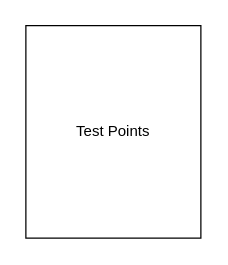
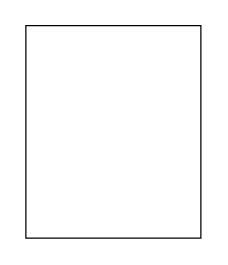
- <mxCell id="3" value="Test Points" style="text;html=1;strokeColor=none;fillColor=none;align=center;verticalAlign=middle;whiteSpace=wrap;rounded=0;" vertex="1" parent="1"><mxGeometry x="20" y="20" width="140" height="170" as="geometry" /></mxCell>
